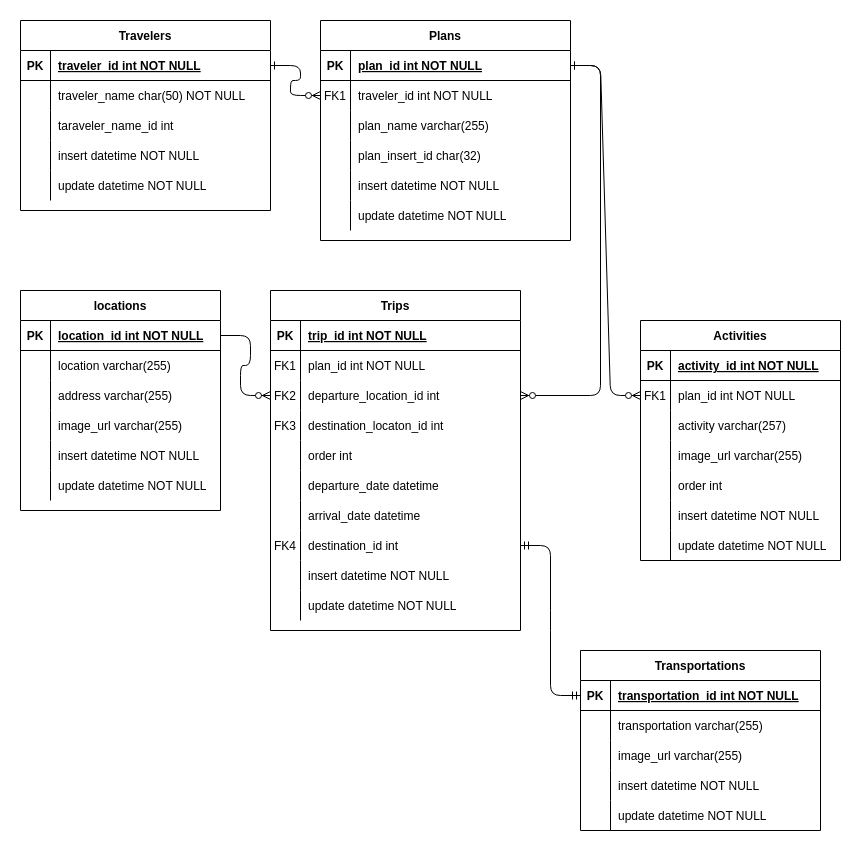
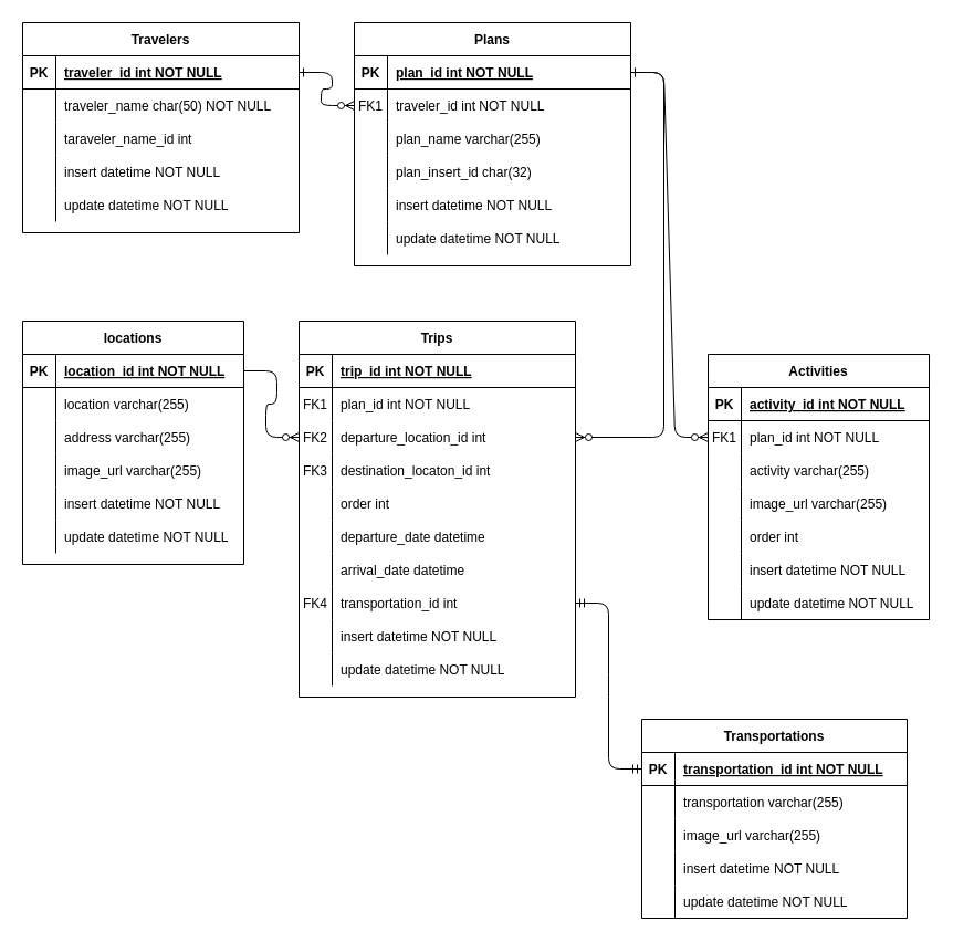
- <mxCell id="117" value="activity varchar(257)" style="shape=partialRectangle;connectable=0;fillColor=none;top=0;left=0;bottom=0;right=0;align=left;spacingLeft=6;overflow=hidden;" parent="115" vertex="1"><mxGeometry x="30" width="170" height="30" as="geometry" /></mxCell>
+ <mxCell id="117" value="activity varchar(255)" style="shape=partialRectangle;connectable=0;fillColor=none;top=0;left=0;bottom=0;right=0;align=left;spacingLeft=6;overflow=hidden;" parent="115" vertex="1"><mxGeometry x="30" width="170" height="30" as="geometry" /></mxCell>
- <mxCell id="64" value="destination_id int" style="shape=partialRectangle;overflow=hidden;connectable=0;fillColor=none;top=0;left=0;bottom=0;right=0;align=left;spacingLeft=6;" parent="62" vertex="1"><mxGeometry x="30" width="220" height="30" as="geometry" /></mxCell>
+ <mxCell id="64" value="transportation_id int" style="shape=partialRectangle;overflow=hidden;connectable=0;fillColor=none;top=0;left=0;bottom=0;right=0;align=left;spacingLeft=6;" parent="62" vertex="1"><mxGeometry x="30" width="220" height="30" as="geometry" /></mxCell>
